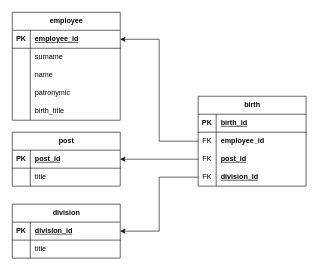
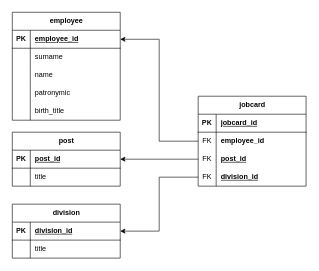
- <mxCell id="32" value="birth" style="shape=table;startSize=30;container=1;collapsible=1;childLayout=tableLayout;fixedRows=1;rowLines=0;fontStyle=1;align=center;resizeLast=1;html=1;" parent="1" vertex="1"><mxGeometry x="330" y="160" width="180" height="150" as="geometry" /></mxCell>
+ <mxCell id="32" value="jobcard" style="shape=table;startSize=30;container=1;collapsible=1;childLayout=tableLayout;fixedRows=1;rowLines=0;fontStyle=1;align=center;resizeLast=1;html=1;" parent="1" vertex="1"><mxGeometry x="330" y="160" width="180" height="150" as="geometry" /></mxCell>
- <mxCell id="35" value="birth_id" style="shape=partialRectangle;connectable=0;fillColor=none;top=0;left=0;bottom=0;right=0;align=left;spacingLeft=6;fontStyle=5;overflow=hidden;whiteSpace=wrap;html=1;" parent="33" vertex="1"><mxGeometry x="30" width="150" height="30" as="geometry"><mxRectangle width="150" height="30" as="alternateBounds" /></mxGeometry></mxCell>
+ <mxCell id="35" value="jobcard_id" style="shape=partialRectangle;connectable=0;fillColor=none;top=0;left=0;bottom=0;right=0;align=left;spacingLeft=6;fontStyle=5;overflow=hidden;whiteSpace=wrap;html=1;" parent="33" vertex="1"><mxGeometry x="30" width="150" height="30" as="geometry"><mxRectangle width="150" height="30" as="alternateBounds" /></mxGeometry></mxCell>
